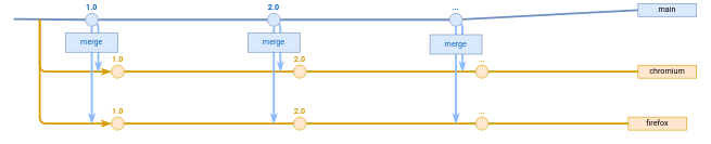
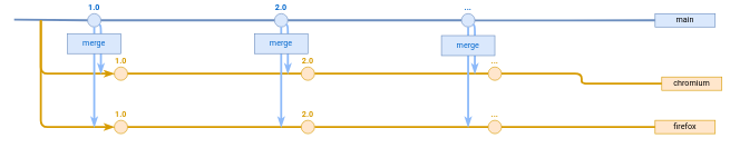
- <mxCell id="3" value="main" style="text;html=1;strokeColor=#6c8ebf;fillColor=#dae8fc;align=center;verticalAlign=middle;whiteSpace=wrap;rounded=0;fontFamily=Roboto;fontSource=https%3A%2F%2Ffonts.googleapis.com%2Fcss%3Ffamily%3DRoboto;" parent="1" vertex="1"><mxGeometry x="980" y="5" width="90" height="20" as="geometry" /></mxCell>
+ <mxCell id="3" value="main" style="text;html=1;strokeColor=#6c8ebf;fillColor=#dae8fc;align=center;verticalAlign=middle;whiteSpace=wrap;rounded=0;fontFamily=Roboto;fontSource=https%3A%2F%2Ffonts.googleapis.com%2Fcss%3Ffamily%3DRoboto;" parent="1" vertex="1"><mxGeometry x="980" y="20" width="90" height="20" as="geometry" /></mxCell>
- <mxCell id="8" value="chromium" style="text;html=1;strokeColor=#d79b00;fillColor=#ffe6cc;align=center;verticalAlign=middle;whiteSpace=wrap;rounded=0;fontSize=12;fontFamily=Roboto;fontSource=https%3A%2F%2Ffonts.googleapis.com%2Fcss%3Ffamily%3DRoboto;" parent="1" vertex="1"><mxGeometry x="980" y="100" width="90" height="20" as="geometry" /></mxCell>
+ <mxCell id="8" value="chromium" style="text;html=1;strokeColor=#d79b00;fillColor=#ffe6cc;align=center;verticalAlign=middle;whiteSpace=wrap;rounded=0;fontSize=12;fontFamily=Roboto;fontSource=https%3A%2F%2Ffonts.googleapis.com%2Fcss%3Ffamily%3DRoboto;" parent="1" vertex="1"><mxGeometry x="990" y="115" width="90" height="20" as="geometry" /></mxCell>
- <mxCell id="17" value="firefox" style="text;html=1;strokeColor=#d79b00;fillColor=#ffe6cc;align=center;verticalAlign=middle;whiteSpace=wrap;rounded=0;fontSize=12;fontFamily=Roboto;fontSource=https%3A%2F%2Ffonts.googleapis.com%2Fcss%3Ffamily%3DRoboto;" parent="1" vertex="1"><mxGeometry x="965" y="180" width="90" height="20" as="geometry" /></mxCell>
+ <mxCell id="17" value="firefox" style="text;html=1;strokeColor=#d79b00;fillColor=#ffe6cc;align=center;verticalAlign=middle;whiteSpace=wrap;rounded=0;fontSize=12;fontFamily=Roboto;fontSource=https%3A%2F%2Ffonts.googleapis.com%2Fcss%3Ffamily%3DRoboto;" parent="1" vertex="1"><mxGeometry x="980" y="180" width="90" height="20" as="geometry" /></mxCell>
